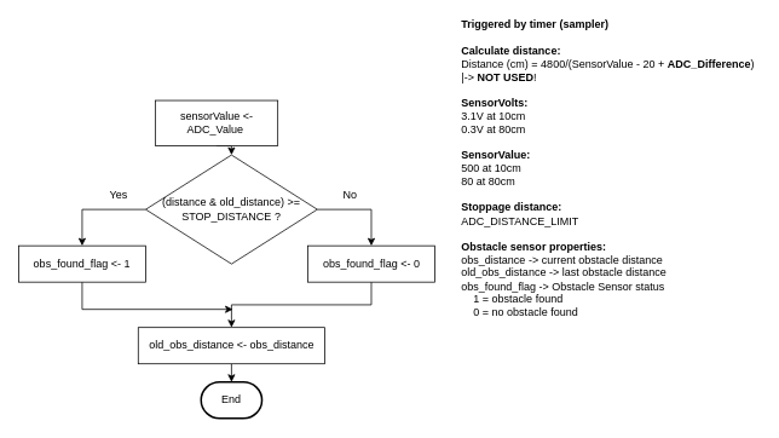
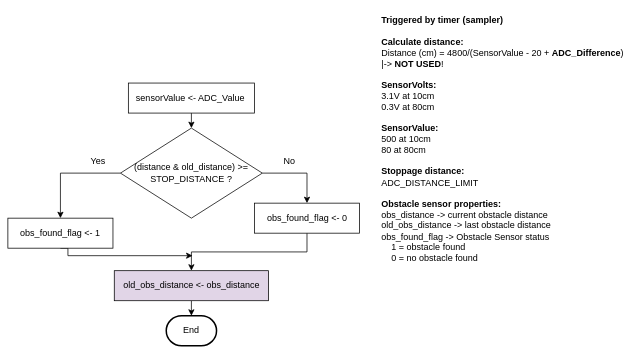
- <mxCell id="10" value="sensorValue &amp;lt;- ADC_Value&amp;nbsp;" style="rounded=0;whiteSpace=wrap;html=1;" vertex="1" parent="1"><mxGeometry x="170.5" y="110" width="135" height="50" as="geometry" /></mxCell>
+ <mxCell id="10" value="sensorValue &amp;lt;- ADC_Value&amp;nbsp;" style="rounded=0;whiteSpace=wrap;html=1;" vertex="1" parent="1"><mxGeometry x="170.5" y="110" width="168" height="40" as="geometry" /></mxCell>
- <mxCell id="7" value="obs_found_flag &amp;lt;- 1" style="rounded=0;whiteSpace=wrap;html=1;align=center;" parent="1" vertex="1"><mxGeometry x="20" y="270" width="140" height="40" as="geometry" /></mxCell>
+ <mxCell id="7" value="obs_found_flag &amp;lt;- 1" style="rounded=0;whiteSpace=wrap;html=1;align=center;" parent="1" vertex="1"><mxGeometry x="10" y="290" width="140" height="40" as="geometry" /></mxCell>
- <mxCell id="13" value="old_obs_distance &amp;lt;- obs_distance" style="rounded=0;whiteSpace=wrap;html=1;" vertex="1" parent="1"><mxGeometry x="151.75" y="360" width="205.5" height="40" as="geometry" /></mxCell>
+ <mxCell id="13" value="old_obs_distance &amp;lt;- obs_distance" style="rounded=0;whiteSpace=wrap;html=1;fillColor=#e1d5e7;" vertex="1" parent="1"><mxGeometry x="151.75" y="360" width="205.5" height="40" as="geometry" /></mxCell>
